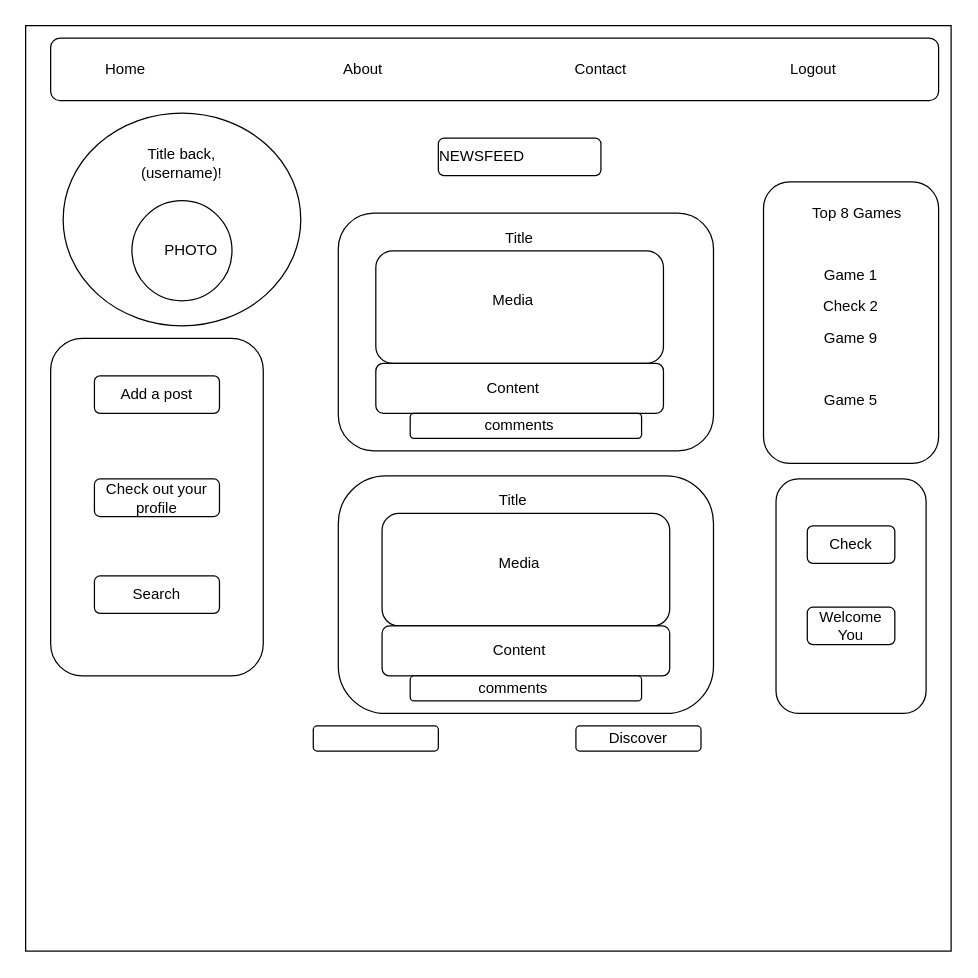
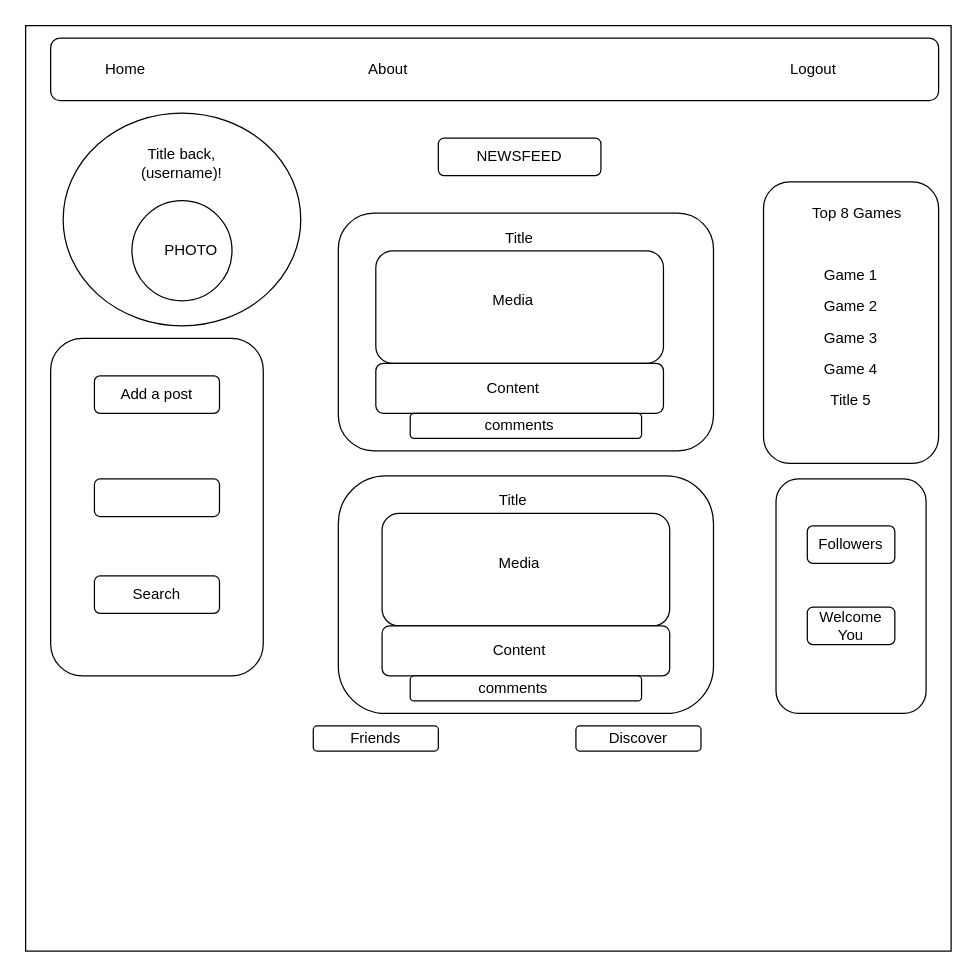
- <mxCell id="6" value="About" style="text;html=1;strokeColor=none;fillColor=none;align=center;verticalAlign=middle;whiteSpace=wrap;rounded=0;" parent="1" vertex="1"><mxGeometry x="270" y="45" width="40" height="20" as="geometry" /></mxCell>
+ <mxCell id="6" value="About" style="text;html=1;strokeColor=none;fillColor=none;align=center;verticalAlign=middle;whiteSpace=wrap;rounded=0;" parent="1" vertex="1"><mxGeometry x="290" y="45" width="40" height="20" as="geometry" /></mxCell>
- <mxCell id="7" value="Contact" style="text;html=1;strokeColor=none;fillColor=none;align=center;verticalAlign=middle;whiteSpace=wrap;rounded=0;" parent="1" vertex="1"><mxGeometry x="460" y="45" width="40" height="20" as="geometry" /></mxCell>
- <mxCell id="21" value="NEWSFEED" style="text;html=1;strokeColor=none;fillColor=none;align=center;verticalAlign=middle;whiteSpace=wrap;rounded=0;" parent="1" vertex="1"><mxGeometry x="365" y="115" width="40" height="20" as="geometry" /></mxCell>
+ <mxCell id="21" value="NEWSFEED" style="text;html=1;strokeColor=none;fillColor=none;align=center;verticalAlign=middle;whiteSpace=wrap;rounded=0;" parent="1" vertex="1"><mxGeometry x="395" y="115" width="40" height="20" as="geometry" /></mxCell>
- <mxCell id="43" value="Check 2" style="text;html=1;strokeColor=none;fillColor=none;align=center;verticalAlign=middle;whiteSpace=wrap;rounded=0;" vertex="1" parent="1"><mxGeometry x="630" y="235" width="100" height="20" as="geometry" /></mxCell>
+ <mxCell id="43" value="Game 2" style="text;html=1;strokeColor=none;fillColor=none;align=center;verticalAlign=middle;whiteSpace=wrap;rounded=0;" vertex="1" parent="1"><mxGeometry x="630" y="235" width="100" height="20" as="geometry" /></mxCell>
- <mxCell id="44" value="Game 9" style="text;html=1;strokeColor=none;fillColor=none;align=center;verticalAlign=middle;whiteSpace=wrap;rounded=0;" vertex="1" parent="1"><mxGeometry x="630" y="260" width="100" height="20" as="geometry" /></mxCell>
+ <mxCell id="44" value="Game 3" style="text;html=1;strokeColor=none;fillColor=none;align=center;verticalAlign=middle;whiteSpace=wrap;rounded=0;" vertex="1" parent="1"><mxGeometry x="630" y="260" width="100" height="20" as="geometry" /></mxCell>
+ <mxCell id="45" value="Game 4" style="text;html=1;strokeColor=none;fillColor=none;align=center;verticalAlign=middle;whiteSpace=wrap;rounded=0;" vertex="1" parent="1"><mxGeometry x="630" y="285" width="100" height="20" as="geometry" /></mxCell>
- <mxCell id="46" value="Game 5" style="text;html=1;strokeColor=none;fillColor=none;align=center;verticalAlign=middle;whiteSpace=wrap;rounded=0;" vertex="1" parent="1"><mxGeometry x="630" y="310" width="100" height="20" as="geometry" /></mxCell>
+ <mxCell id="46" value="Title 5" style="text;html=1;strokeColor=none;fillColor=none;align=center;verticalAlign=middle;whiteSpace=wrap;rounded=0;" vertex="1" parent="1"><mxGeometry x="630" y="310" width="100" height="20" as="geometry" /></mxCell>
- <mxCell id="16" value="Check out your profile" style="text;html=1;strokeColor=none;fillColor=none;align=center;verticalAlign=middle;whiteSpace=wrap;rounded=0;" parent="1" vertex="1"><mxGeometry x="80" y="390" width="90" height="15" as="geometry" /></mxCell>
- <mxCell id="52" value="Check" style="text;html=1;strokeColor=none;fillColor=none;align=center;verticalAlign=middle;whiteSpace=wrap;rounded=0;" vertex="1" parent="1"><mxGeometry x="660" y="425" width="40" height="20" as="geometry" /></mxCell>
+ <mxCell id="52" value="Followers" style="text;html=1;strokeColor=none;fillColor=none;align=center;verticalAlign=middle;whiteSpace=wrap;rounded=0;" vertex="1" parent="1"><mxGeometry x="660" y="425" width="40" height="20" as="geometry" /></mxCell>
+ <mxCell id="37" value="Friends" style="text;html=1;strokeColor=none;fillColor=none;align=center;verticalAlign=middle;whiteSpace=wrap;rounded=0;" parent="1" vertex="1"><mxGeometry x="260" y="580" width="80" height="20" as="geometry" /></mxCell>
